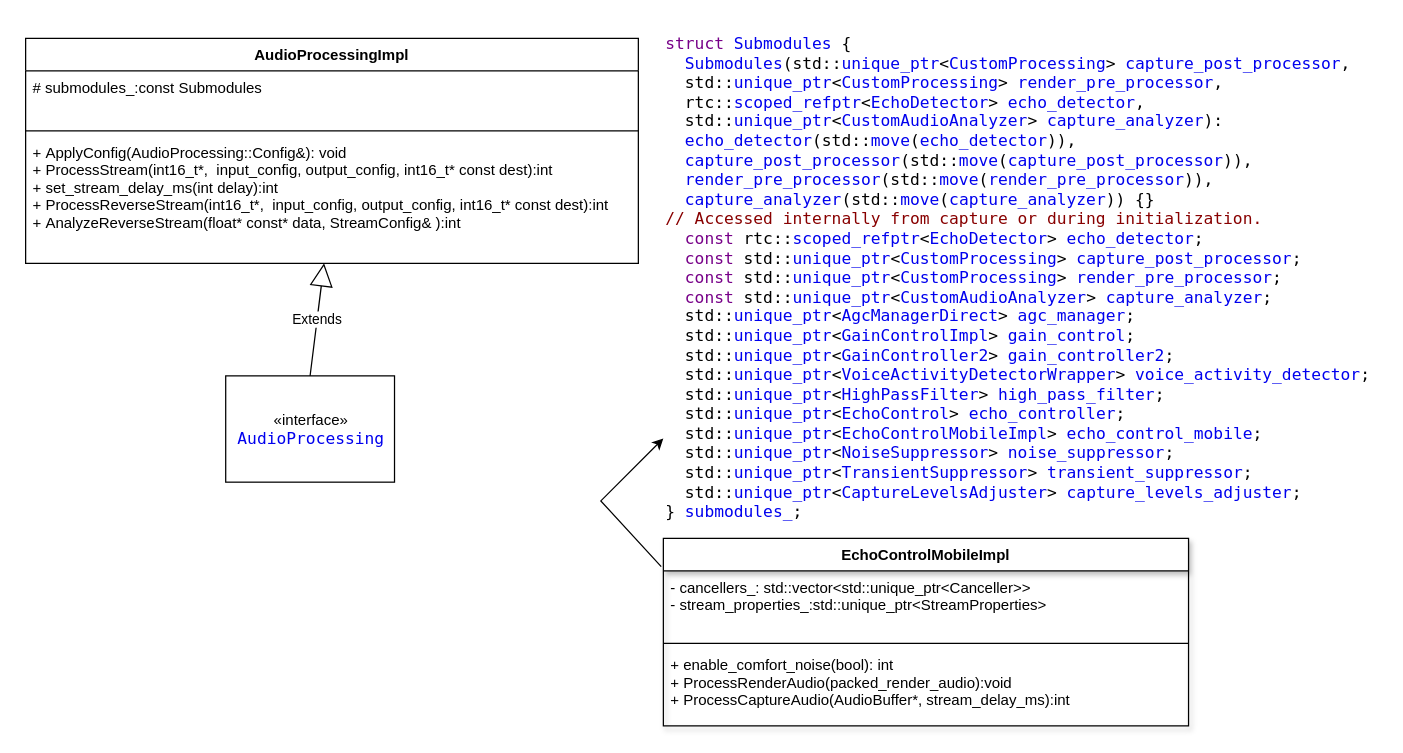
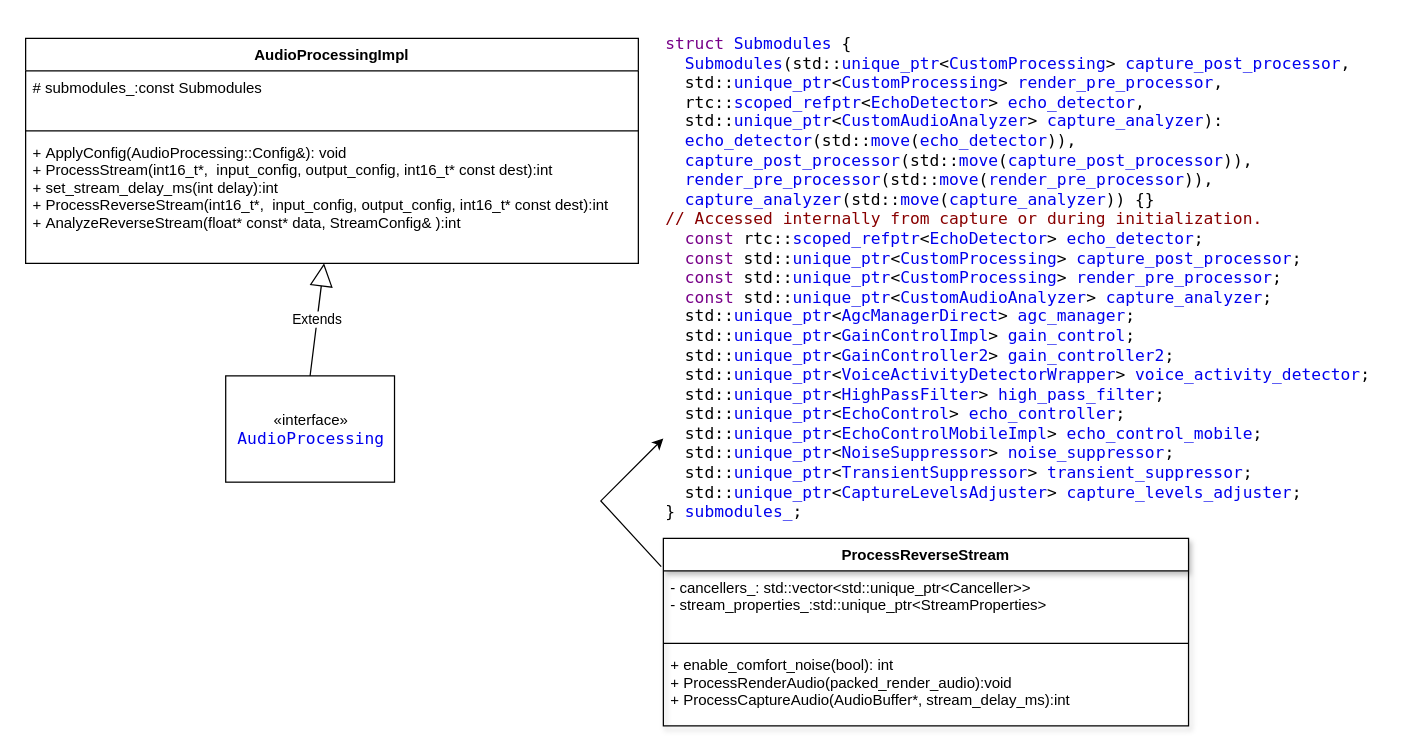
- <mxCell id="3" value="EchoControlMobileImpl" style="swimlane;fontStyle=1;align=center;verticalAlign=top;childLayout=stackLayout;horizontal=1;startSize=26;horizontalStack=0;resizeParent=1;resizeParentMax=0;resizeLast=0;collapsible=1;marginBottom=0;shadow=1;" vertex="1" parent="1"><mxGeometry x="530" y="430" width="420" height="150" as="geometry" /></mxCell>
+ <mxCell id="3" value="ProcessReverseStream" style="swimlane;fontStyle=1;align=center;verticalAlign=top;childLayout=stackLayout;horizontal=1;startSize=26;horizontalStack=0;resizeParent=1;resizeParentMax=0;resizeLast=0;collapsible=1;marginBottom=0;shadow=1;" vertex="1" parent="1"><mxGeometry x="530" y="430" width="420" height="150" as="geometry" /></mxCell>
